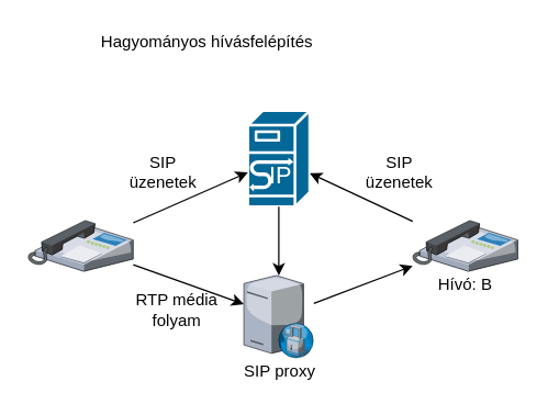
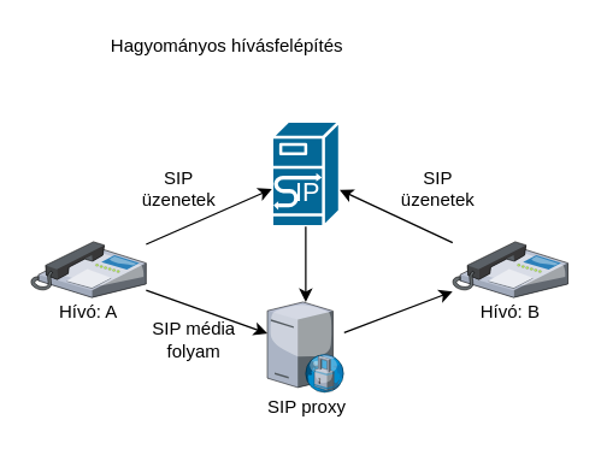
+ <mxCell id="8" value="Hívó: A" style="text;html=1;align=center;verticalAlign=middle;resizable=0;points=[];autosize=1;" parent="6" vertex="1"><mxGeometry x="13.25" y="37" width="50" height="20" as="geometry" /></mxCell>
- <mxCell id="22" value="RTP média &lt;br&gt;folyam" style="text;html=1;align=center;verticalAlign=middle;resizable=0;points=[];autosize=1;" parent="3" vertex="1"><mxGeometry x="67.5" y="150" width="80" height="30" as="geometry" /></mxCell>
+ <mxCell id="22" value="SIP média &lt;br&gt;folyam" style="text;html=1;align=center;verticalAlign=middle;resizable=0;points=[];autosize=1;" parent="3" vertex="1"><mxGeometry x="67.5" y="150" width="80" height="30" as="geometry" /></mxCell>
